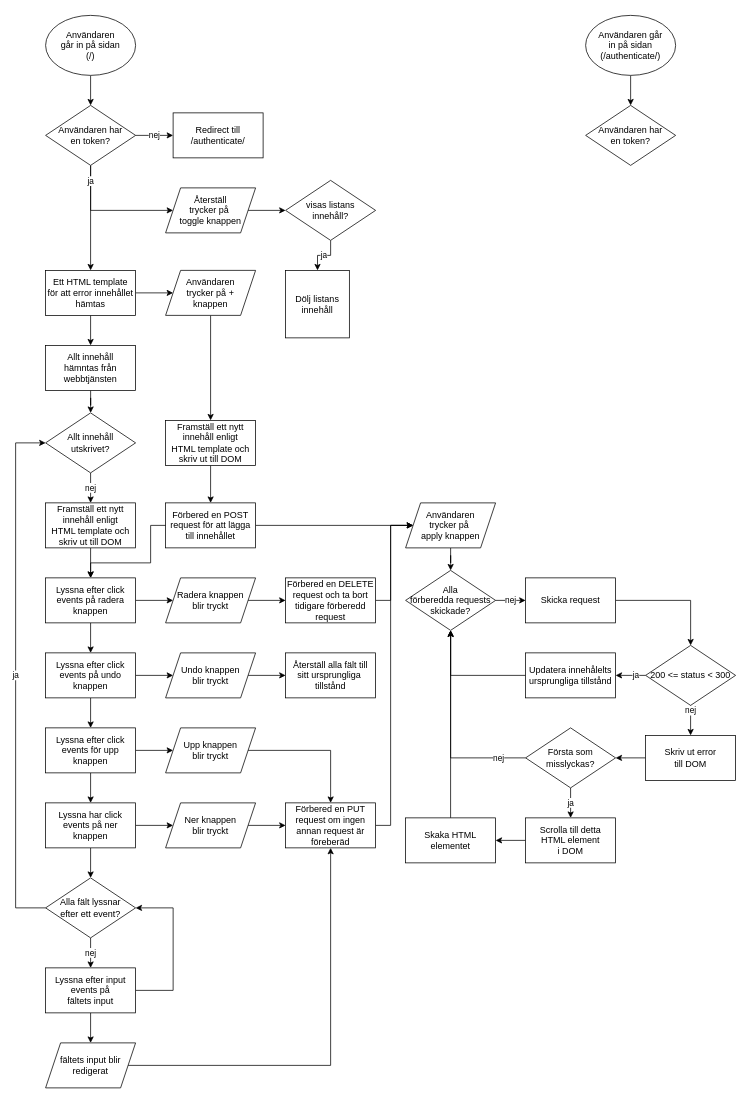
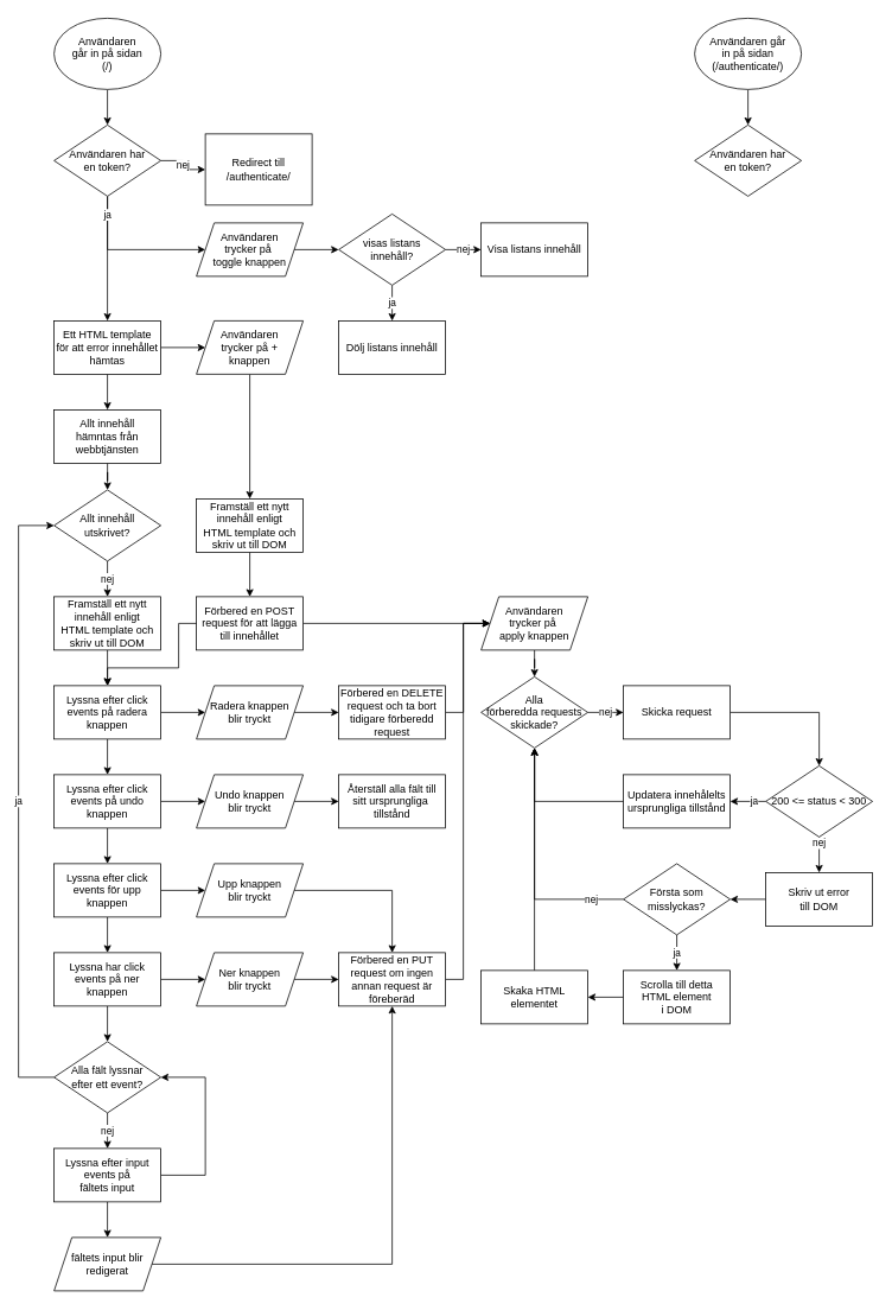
- <mxCell id="84" value="Redirect till /authenticate/" style="rounded=0;whiteSpace=wrap;html=1;" vertex="1" parent="1"><mxGeometry x="229.97" y="150" width="120" height="60" as="geometry" /></mxCell>
+ <mxCell id="84" value="Redirect till /authenticate/" style="rounded=0;whiteSpace=wrap;html=1;" vertex="1" parent="1"><mxGeometry x="229.97" y="150" width="120" height="80" as="geometry" /></mxCell>
- <mxCell id="74" value="Återställ&lt;br&gt;trycker på&amp;nbsp;&lt;br&gt;toggle knappen" style="shape=parallelogram;perimeter=parallelogramPerimeter;whiteSpace=wrap;html=1;fixedSize=1;" vertex="1" parent="1"><mxGeometry x="219.97" y="250" width="120" height="60" as="geometry" /></mxCell>
+ <mxCell id="74" value="Användaren&lt;br&gt;trycker på&amp;nbsp;&lt;br&gt;toggle knappen" style="shape=parallelogram;perimeter=parallelogramPerimeter;whiteSpace=wrap;html=1;fixedSize=1;" vertex="1" parent="1"><mxGeometry x="219.97" y="250" width="120" height="60" as="geometry" /></mxCell>
+ <mxCell id="75" value="nej" style="edgeStyle=orthogonalEdgeStyle;rounded=0;orthogonalLoop=1;jettySize=auto;html=1;" edge="1" parent="1" source="77" target="79"><mxGeometry relative="1" as="geometry" /></mxCell>
+ <mxCell id="79" value="Visa listans innehåll" style="rounded=0;whiteSpace=wrap;html=1;" vertex="1" parent="1"><mxGeometry x="539.97" y="250" width="120" height="60" as="geometry" /></mxCell>
- <mxCell id="78" value="Dölj listans innehåll" style="rounded=0;whiteSpace=wrap;html=1;" vertex="1" parent="1"><mxGeometry x="379.97" y="360" width="85" height="90" as="geometry" /></mxCell>
+ <mxCell id="78" value="Dölj listans innehåll" style="rounded=0;whiteSpace=wrap;html=1;" vertex="1" parent="1"><mxGeometry x="379.97" y="360" width="120" height="60" as="geometry" /></mxCell>
